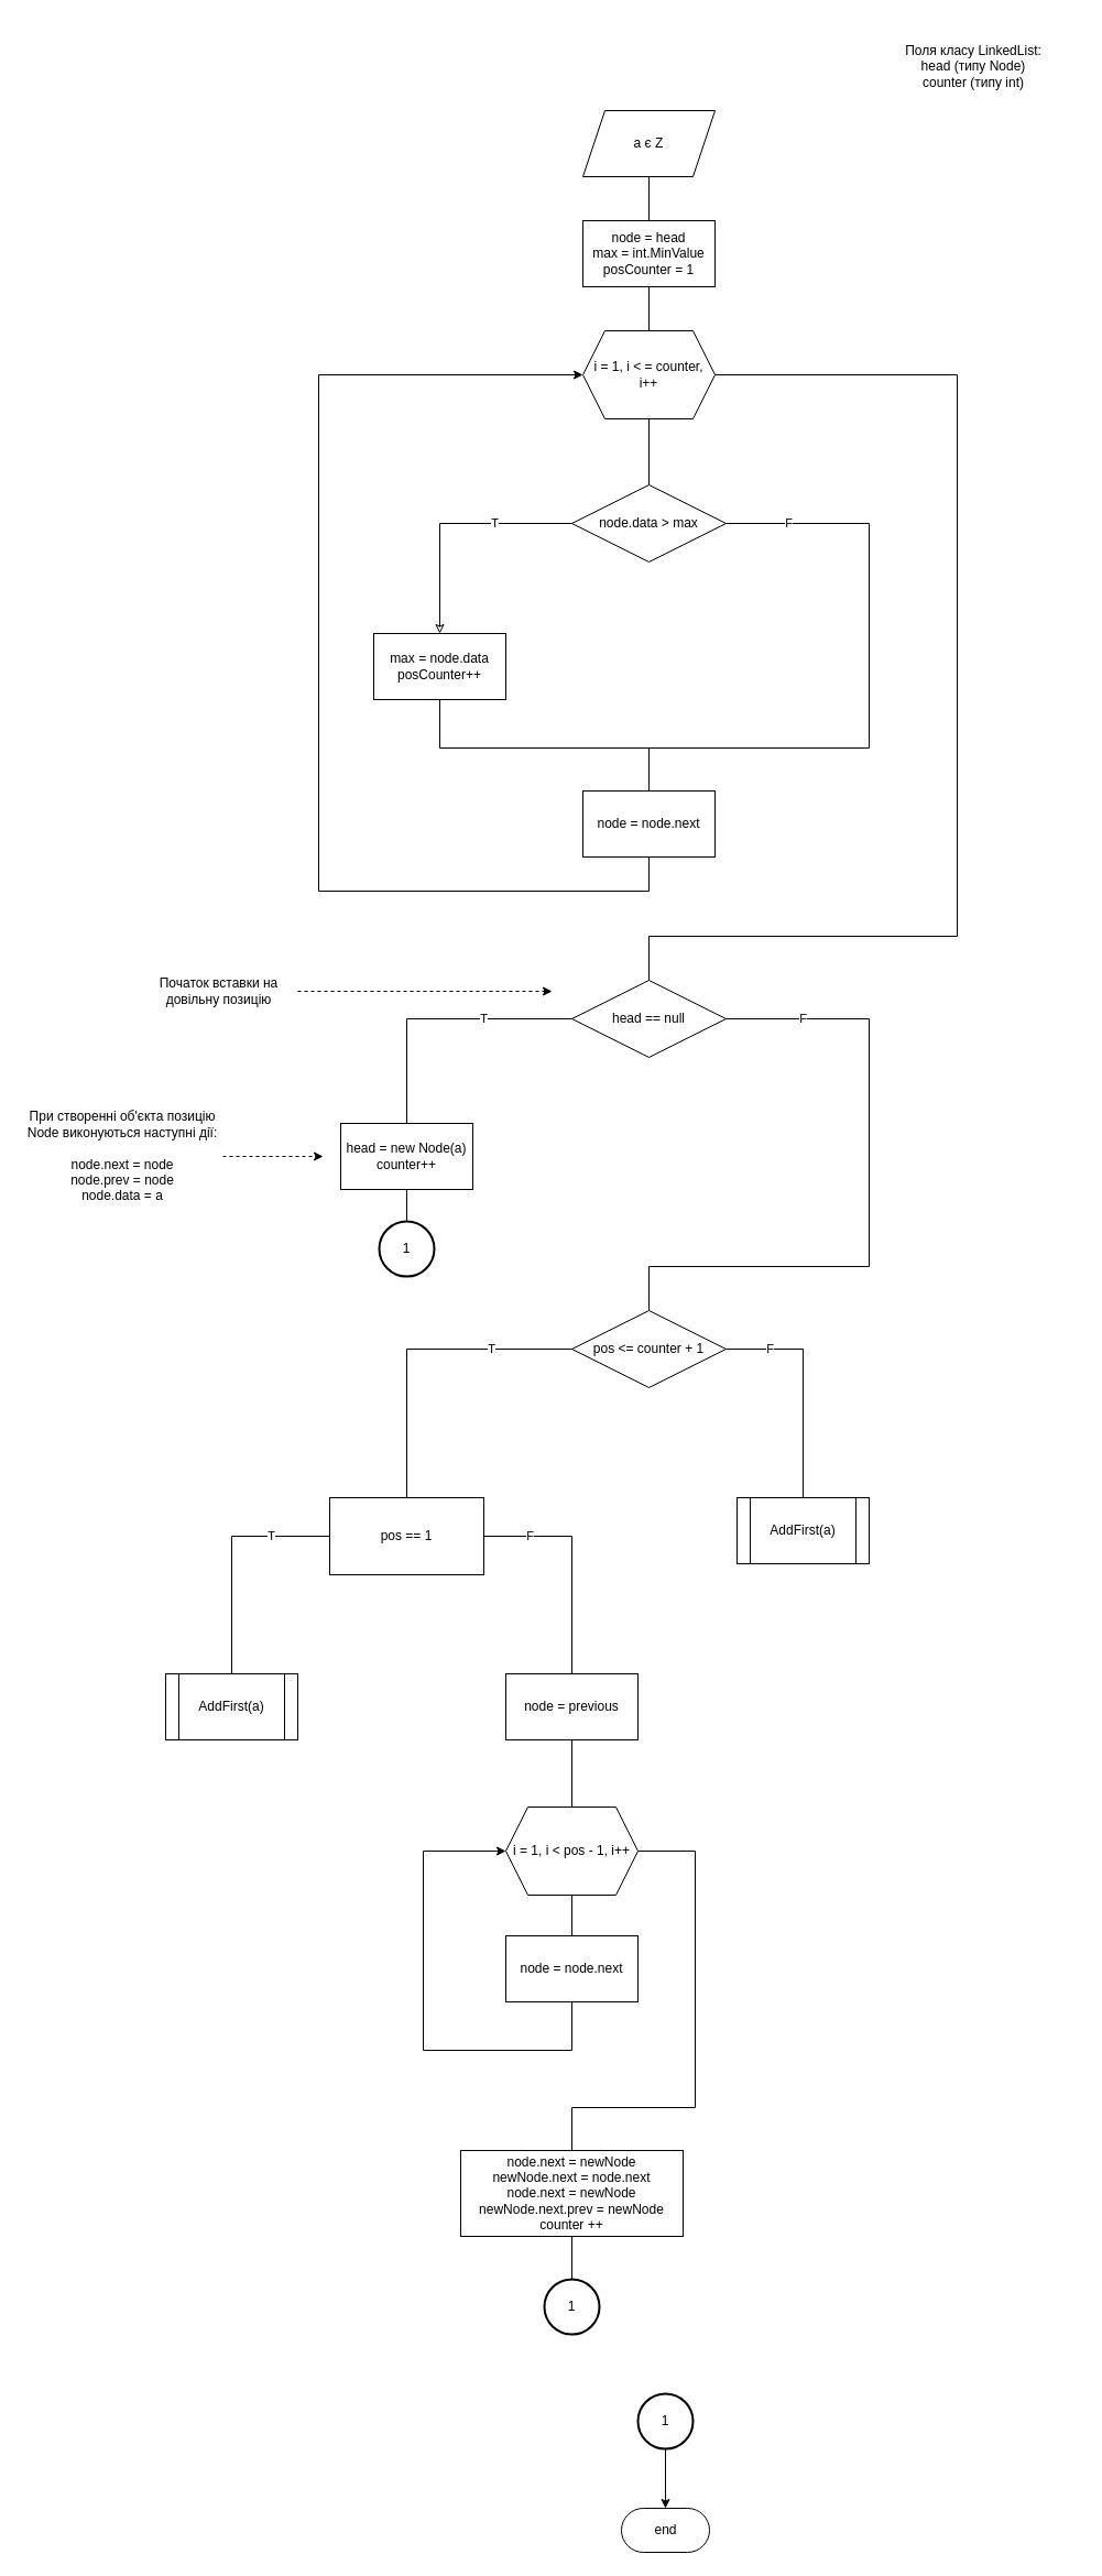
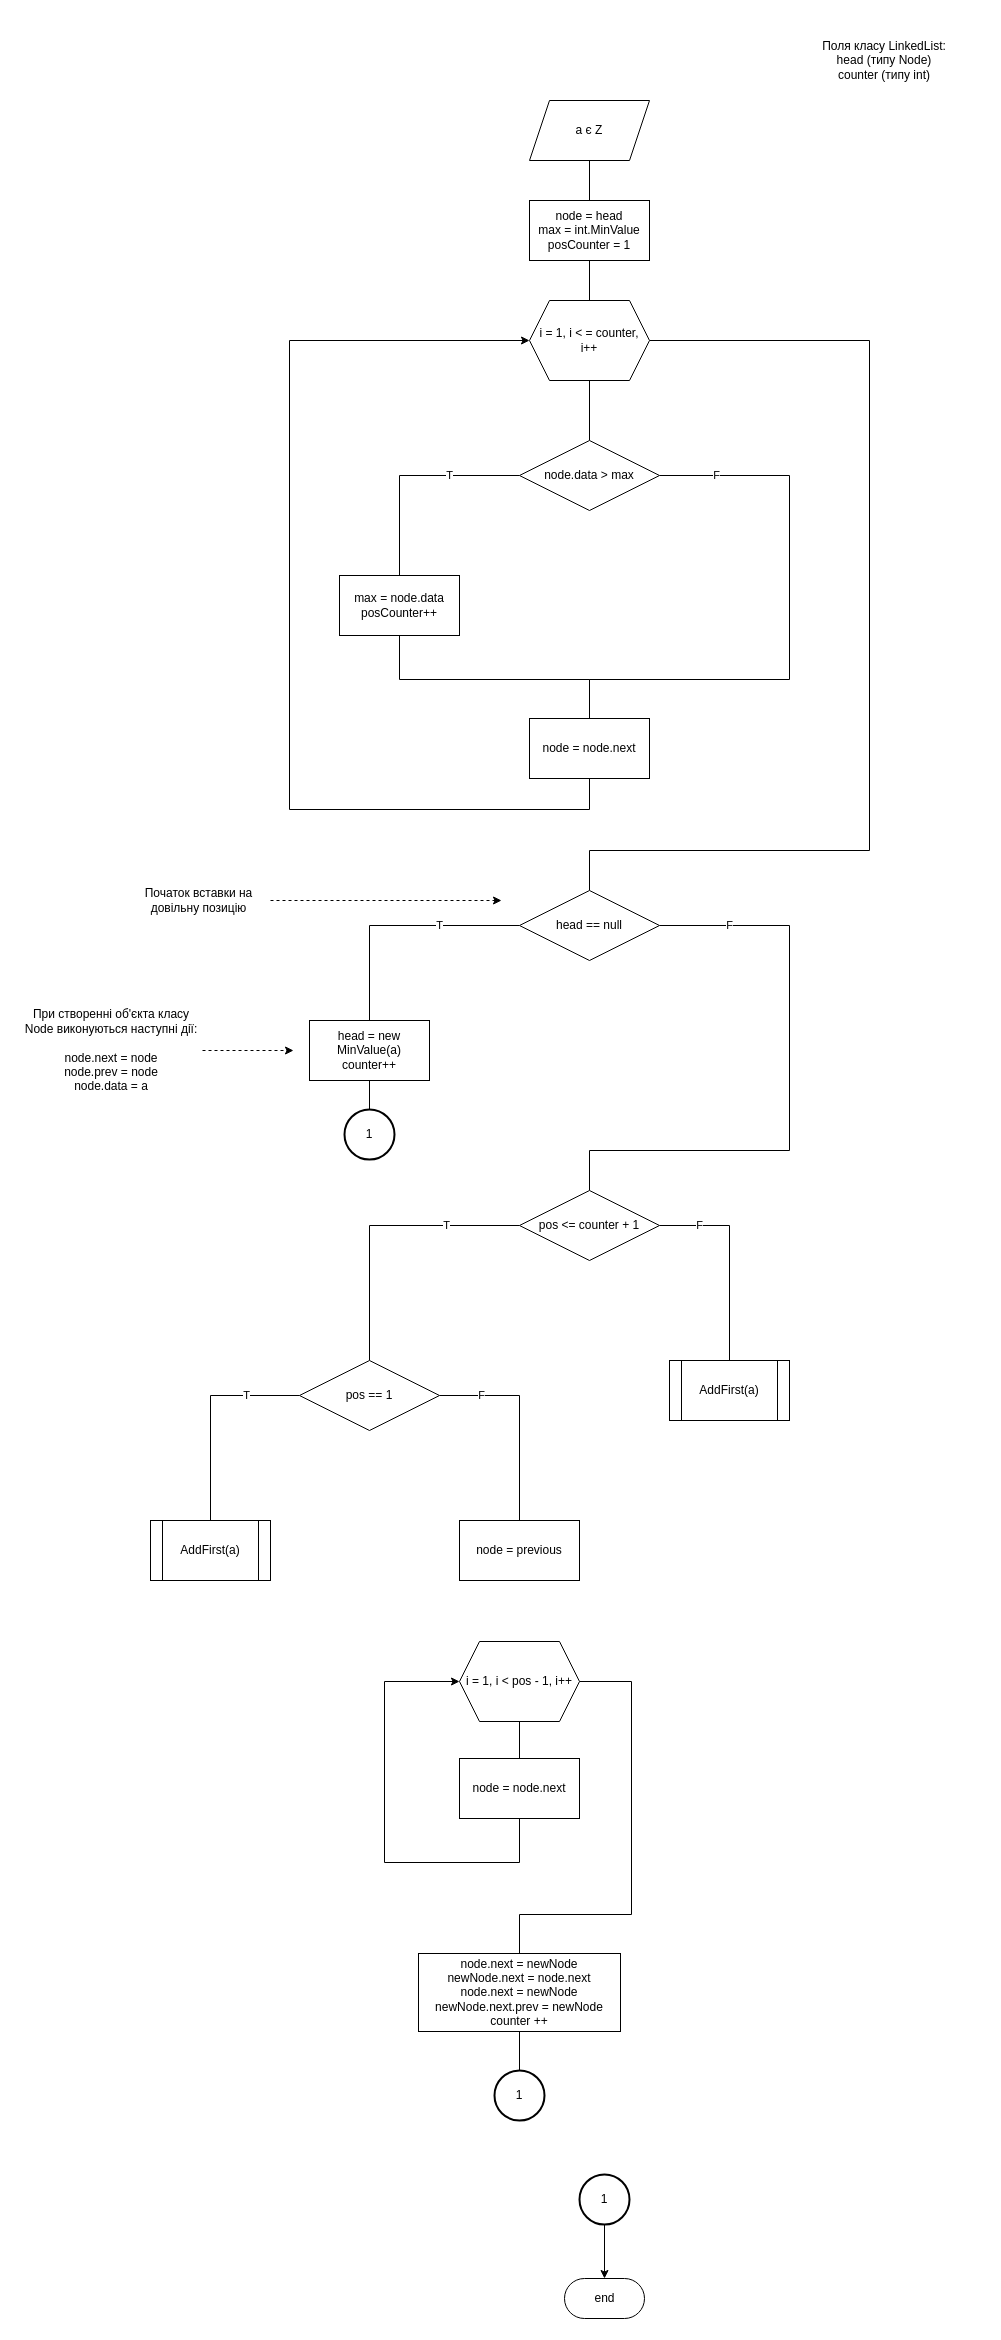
- <mxCell id="10" value="T" style="edgeStyle=orthogonalEdgeStyle;rounded=0;orthogonalLoop=1;jettySize=auto;html=1;entryX=0.5;entryY=0;entryDx=0;entryDy=0;endArrow=classic;endFill=0;" edge="1" parent="1" source="12" target="14"><mxGeometry x="-0.364" relative="1" as="geometry"><mxPoint as="offset" /></mxGeometry></mxCell>
+ <mxCell id="10" value="T" style="edgeStyle=orthogonalEdgeStyle;rounded=0;orthogonalLoop=1;jettySize=auto;html=1;entryX=0.5;entryY=0;entryDx=0;entryDy=0;endArrow=none;endFill=0;" edge="1" parent="1" source="12" target="14"><mxGeometry x="-0.364" relative="1" as="geometry"><mxPoint as="offset" /></mxGeometry></mxCell>
- <mxCell id="47" value="При створенні об'єкта позицію Node виконуються наступні дії:&lt;br&gt;&lt;br&gt;node.next = node&lt;br&gt;node.prev = node&lt;br&gt;node.data = a" style="text;html=1;strokeColor=none;fillColor=none;align=center;verticalAlign=middle;whiteSpace=wrap;rounded=0;" vertex="1" parent="1"><mxGeometry x="20" y="982" width="182" height="136" as="geometry" /></mxCell>
+ <mxCell id="47" value="При створенні об'єкта класу Node виконуються наступні дії:&lt;br&gt;&lt;br&gt;node.next = node&lt;br&gt;node.prev = node&lt;br&gt;node.data = a" style="text;html=1;strokeColor=none;fillColor=none;align=center;verticalAlign=middle;whiteSpace=wrap;rounded=0;" vertex="1" parent="1"><mxGeometry x="20" y="982" width="182" height="136" as="geometry" /></mxCell>
- <mxCell id="21" value="head = new Node(a)&lt;br&gt;counter++" style="rounded=0;whiteSpace=wrap;html=1;" vertex="1" parent="1"><mxGeometry x="309" y="1020" width="120" height="60" as="geometry" /></mxCell>
+ <mxCell id="21" value="head = new MinValue(a)&lt;br&gt;counter++" style="rounded=0;whiteSpace=wrap;html=1;" vertex="1" parent="1"><mxGeometry x="309" y="1020" width="120" height="60" as="geometry" /></mxCell>
- <mxCell id="27" value="pos == 1" style="whiteSpace=wrap;html=1;rounded=0;" vertex="1" parent="1"><mxGeometry x="299" y="1360" width="140" height="70" as="geometry" /></mxCell>
+ <mxCell id="27" value="pos == 1" style="rhombus;whiteSpace=wrap;html=1;" vertex="1" parent="1"><mxGeometry x="299" y="1360" width="140" height="70" as="geometry" /></mxCell>
- <mxCell id="31" style="edgeStyle=orthogonalEdgeStyle;rounded=0;orthogonalLoop=1;jettySize=auto;html=1;entryX=0.5;entryY=0;entryDx=0;entryDy=0;endArrow=none;endFill=0;" edge="1" parent="1" source="32" target="35"><mxGeometry relative="1" as="geometry" /></mxCell>
